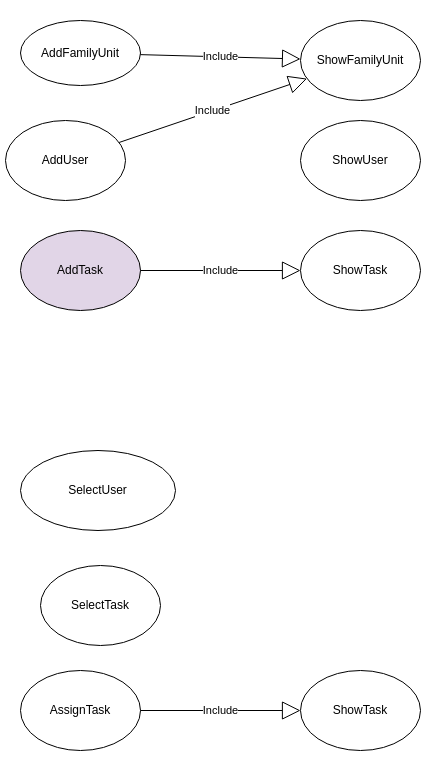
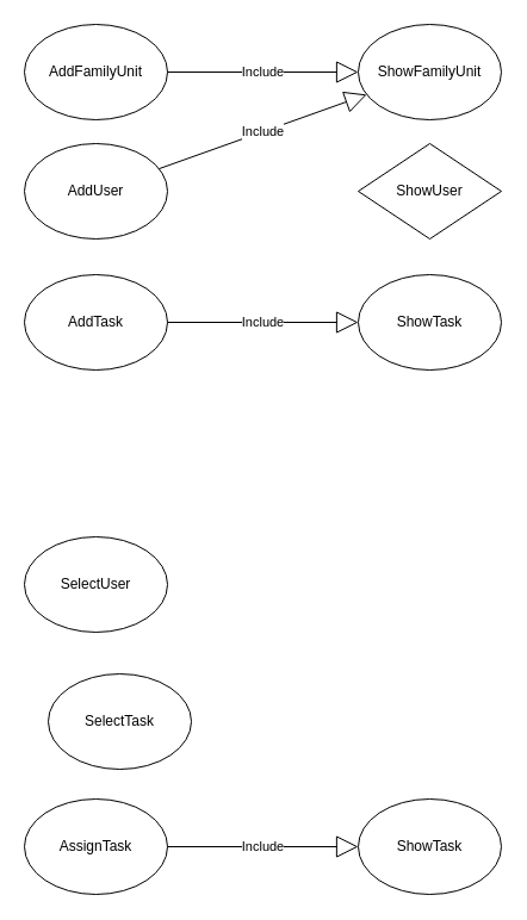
- <mxCell id="2" value="AddFamilyUnit" style="ellipse;whiteSpace=wrap;html=1;" vertex="1" parent="1"><mxGeometry x="20" y="20" width="120" height="65" as="geometry" /></mxCell>
+ <mxCell id="2" value="AddFamilyUnit" style="ellipse;whiteSpace=wrap;html=1;" vertex="1" parent="1"><mxGeometry x="20" y="20" width="120" height="80" as="geometry" /></mxCell>
- <mxCell id="3" value="AddUser" style="ellipse;whiteSpace=wrap;html=1;" vertex="1" parent="1"><mxGeometry x="5" y="120" width="120" height="80" as="geometry" /></mxCell>
+ <mxCell id="3" value="AddUser" style="ellipse;whiteSpace=wrap;html=1;" vertex="1" parent="1"><mxGeometry x="20" y="120" width="120" height="80" as="geometry" /></mxCell>
- <mxCell id="8" value="ShowUser" style="ellipse;whiteSpace=wrap;html=1;" vertex="1" parent="1"><mxGeometry x="300" y="120" width="120" height="80" as="geometry" /></mxCell>
+ <mxCell id="8" value="ShowUser" style="rhombus;whiteSpace=wrap;html=1;" vertex="1" parent="1"><mxGeometry x="300" y="120" width="120" height="80" as="geometry" /></mxCell>
- <mxCell id="4" value="AddTask" style="ellipse;whiteSpace=wrap;html=1;fillColor=#e1d5e7;" vertex="1" parent="1"><mxGeometry x="20" y="230" width="120" height="80" as="geometry" /></mxCell>
+ <mxCell id="4" value="AddTask" style="ellipse;whiteSpace=wrap;html=1;" vertex="1" parent="1"><mxGeometry x="20" y="230" width="120" height="80" as="geometry" /></mxCell>
- <mxCell id="5" value="SelectUser" style="ellipse;whiteSpace=wrap;html=1;" vertex="1" parent="1"><mxGeometry x="20" y="450" width="155" height="80" as="geometry" /></mxCell>
+ <mxCell id="5" value="SelectUser" style="ellipse;whiteSpace=wrap;html=1;" vertex="1" parent="1"><mxGeometry x="20" y="450" width="120" height="80" as="geometry" /></mxCell>
